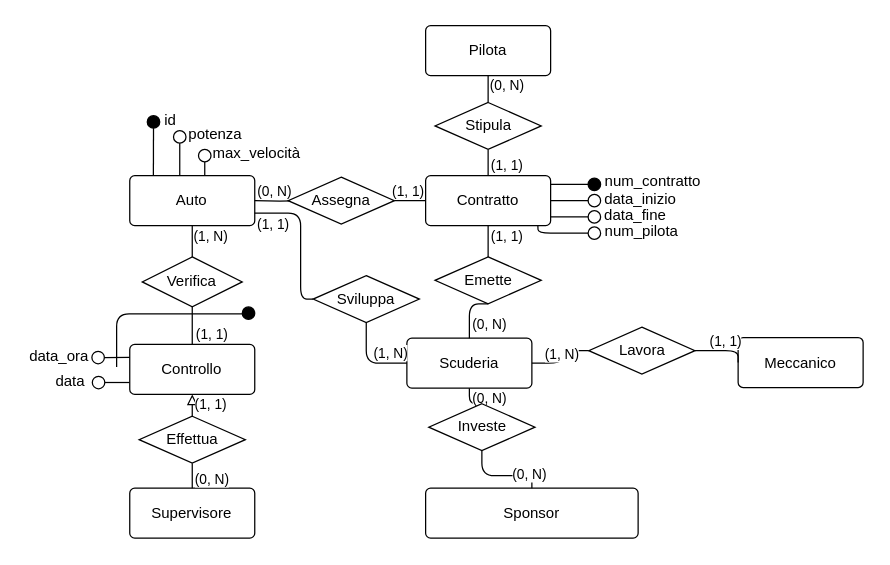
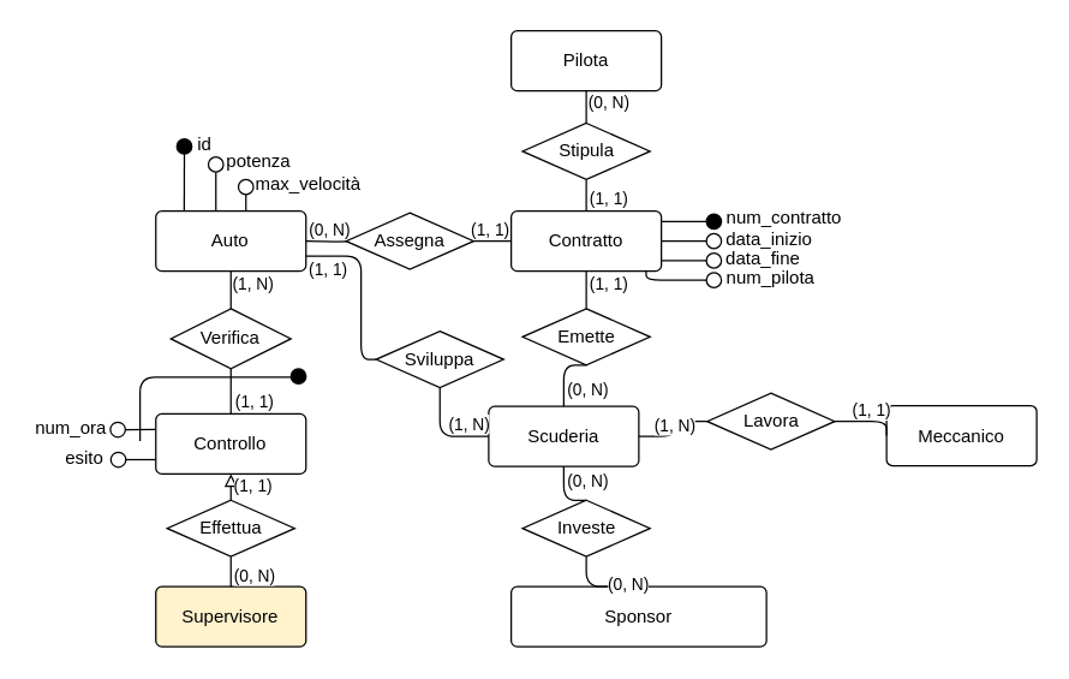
- <mxCell id="34" value="data_ora" style="text;html=1;strokeColor=none;fillColor=none;align=center;verticalAlign=middle;whiteSpace=wrap;rounded=0;" parent="1" vertex="1"><mxGeometry x="20" y="279.5" width="54" height="10" as="geometry" /></mxCell>
+ <mxCell id="34" value="num_ora" style="text;html=1;strokeColor=none;fillColor=none;align=center;verticalAlign=middle;whiteSpace=wrap;rounded=0;" parent="1" vertex="1"><mxGeometry x="20" y="279.5" width="54" height="10" as="geometry" /></mxCell>
- <mxCell id="37" value="data" style="text;html=1;strokeColor=none;fillColor=none;align=center;verticalAlign=middle;whiteSpace=wrap;rounded=0;" parent="1" vertex="1"><mxGeometry x="29" y="299.5" width="54" height="10" as="geometry" /></mxCell>
+ <mxCell id="37" value="esito" style="text;html=1;strokeColor=none;fillColor=none;align=center;verticalAlign=middle;whiteSpace=wrap;rounded=0;" parent="1" vertex="1"><mxGeometry x="29" y="299.5" width="54" height="10" as="geometry" /></mxCell>
- <mxCell id="68" value="Investe" style="shape=rhombus;perimeter=rhombusPerimeter;whiteSpace=wrap;html=1;align=center;fillColor=#FFFFFF;" parent="1" vertex="1"><mxGeometry x="342.5" y="322.5" width="85" height="37.5" as="geometry" /></mxCell>
+ <mxCell id="68" value="Investe" style="shape=rhombus;perimeter=rhombusPerimeter;whiteSpace=wrap;html=1;align=center;fillColor=#FFFFFF;" parent="1" vertex="1"><mxGeometry x="347.5" y="332.5" width="85" height="37.5" as="geometry" /></mxCell>
- <mxCell id="8" value="Supervisore" style="rounded=1;arcSize=10;whiteSpace=wrap;html=1;align=center;" parent="1" vertex="1"><mxGeometry x="103.3" y="390" width="100" height="40" as="geometry" /></mxCell>
+ <mxCell id="8" value="Supervisore" style="rounded=1;arcSize=10;whiteSpace=wrap;html=1;align=center;fillColor=#fff2cc;" parent="1" vertex="1"><mxGeometry x="103.3" y="390" width="100" height="40" as="geometry" /></mxCell>
